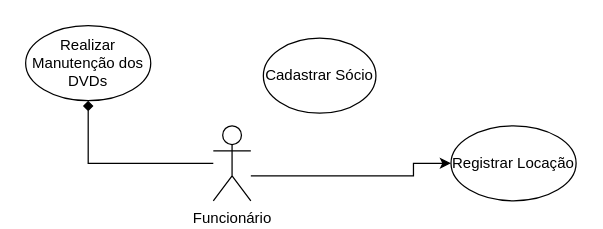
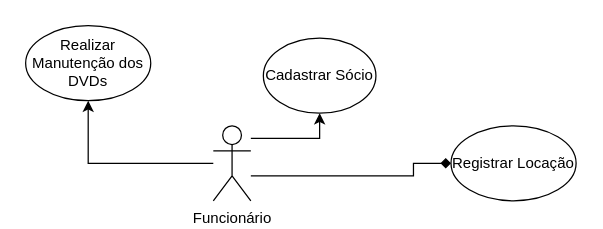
- <mxCell id="4" value="" style="edgeStyle=orthogonalEdgeStyle;rounded=0;orthogonalLoop=1;jettySize=auto;html=1;endArrow=diamond;" parent="1" source="5" target="7" edge="1"><mxGeometry relative="1" as="geometry" /></mxCell>
+ <mxCell id="4" value="" style="edgeStyle=orthogonalEdgeStyle;rounded=0;orthogonalLoop=1;jettySize=auto;html=1;" parent="1" source="5" target="7" edge="1"><mxGeometry relative="1" as="geometry" /></mxCell>
+ <mxCell id="2" value="" style="edgeStyle=orthogonalEdgeStyle;rounded=0;orthogonalLoop=1;jettySize=auto;html=1;entryX=0.5;entryY=1;entryDx=0;entryDy=0;" parent="1" source="5" target="6" edge="1"><mxGeometry relative="1" as="geometry"><Array as="points"><mxPoint x="255" y="110" /></Array></mxGeometry></mxCell>
- <mxCell id="3" value="" style="edgeStyle=orthogonalEdgeStyle;rounded=0;orthogonalLoop=1;jettySize=auto;html=1;" parent="1" source="5" target="8" edge="1"><mxGeometry relative="1" as="geometry"><mxPoint x="210" y="140" as="sourcePoint" /><Array as="points"><mxPoint x="330" y="140" /><mxPoint x="330" y="130" /></Array></mxGeometry></mxCell>
+ <mxCell id="3" value="" style="edgeStyle=orthogonalEdgeStyle;rounded=0;orthogonalLoop=1;jettySize=auto;html=1;endArrow=diamond;" parent="1" source="5" target="8" edge="1"><mxGeometry relative="1" as="geometry"><mxPoint x="210" y="140" as="sourcePoint" /><Array as="points"><mxPoint x="330" y="140" /><mxPoint x="330" y="130" /></Array></mxGeometry></mxCell>
